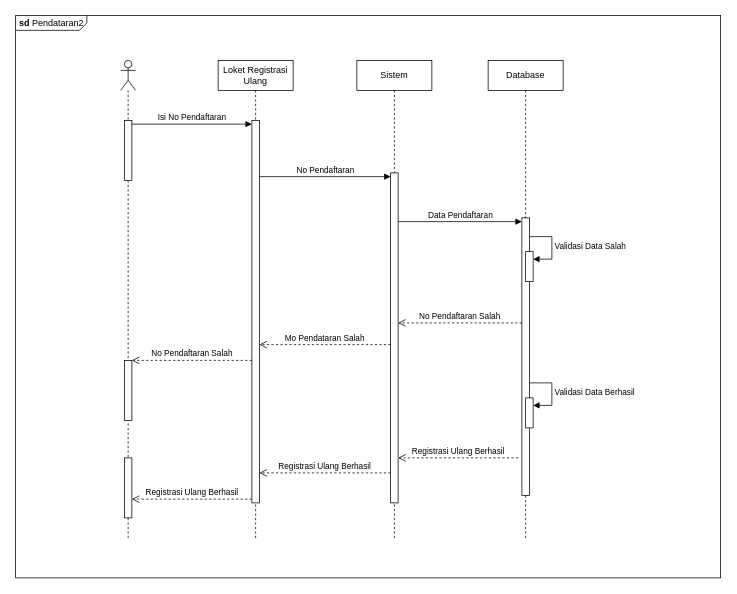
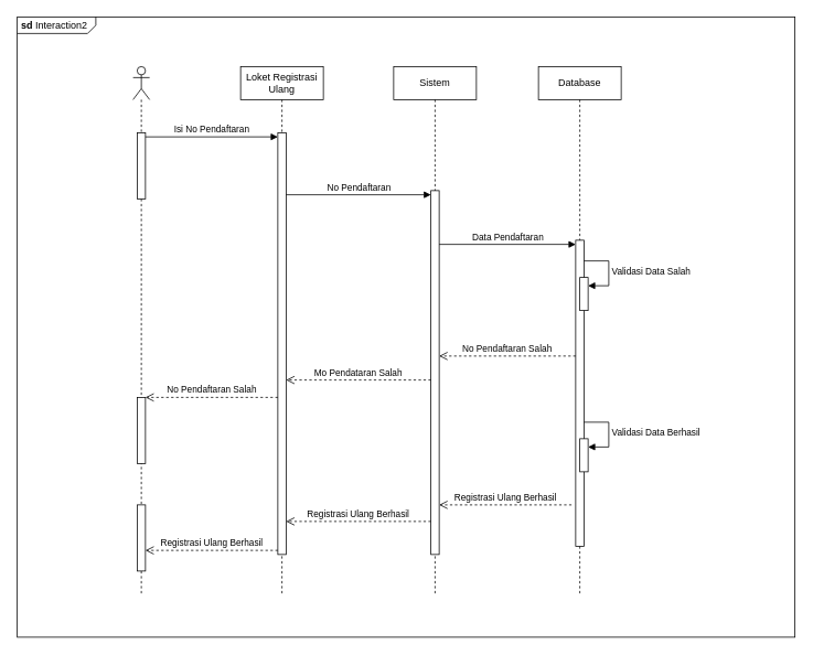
- <mxCell id="2" value="&lt;p style=&quot;margin:0px;margin-top:4px;margin-left:5px;text-align:left;&quot;&gt;&lt;b&gt;sd&lt;/b&gt;  Pendataran2&lt;/p&gt;" style="html=1;shape=mxgraph.sysml.package;overflow=fill;labelX=95;align=left;spacingLeft=5;verticalAlign=top;spacingTop=-3;" parent="1" vertex="1"><mxGeometry x="20" y="20" width="940" height="750" as="geometry" /></mxCell>
+ <mxCell id="2" value="&lt;p style=&quot;margin:0px;margin-top:4px;margin-left:5px;text-align:left;&quot;&gt;&lt;b&gt;sd&lt;/b&gt;  Interaction2&lt;/p&gt;" style="html=1;shape=mxgraph.sysml.package;overflow=fill;labelX=95;align=left;spacingLeft=5;verticalAlign=top;spacingTop=-3;" parent="1" vertex="1"><mxGeometry x="20" y="20" width="940" height="750" as="geometry" /></mxCell>
